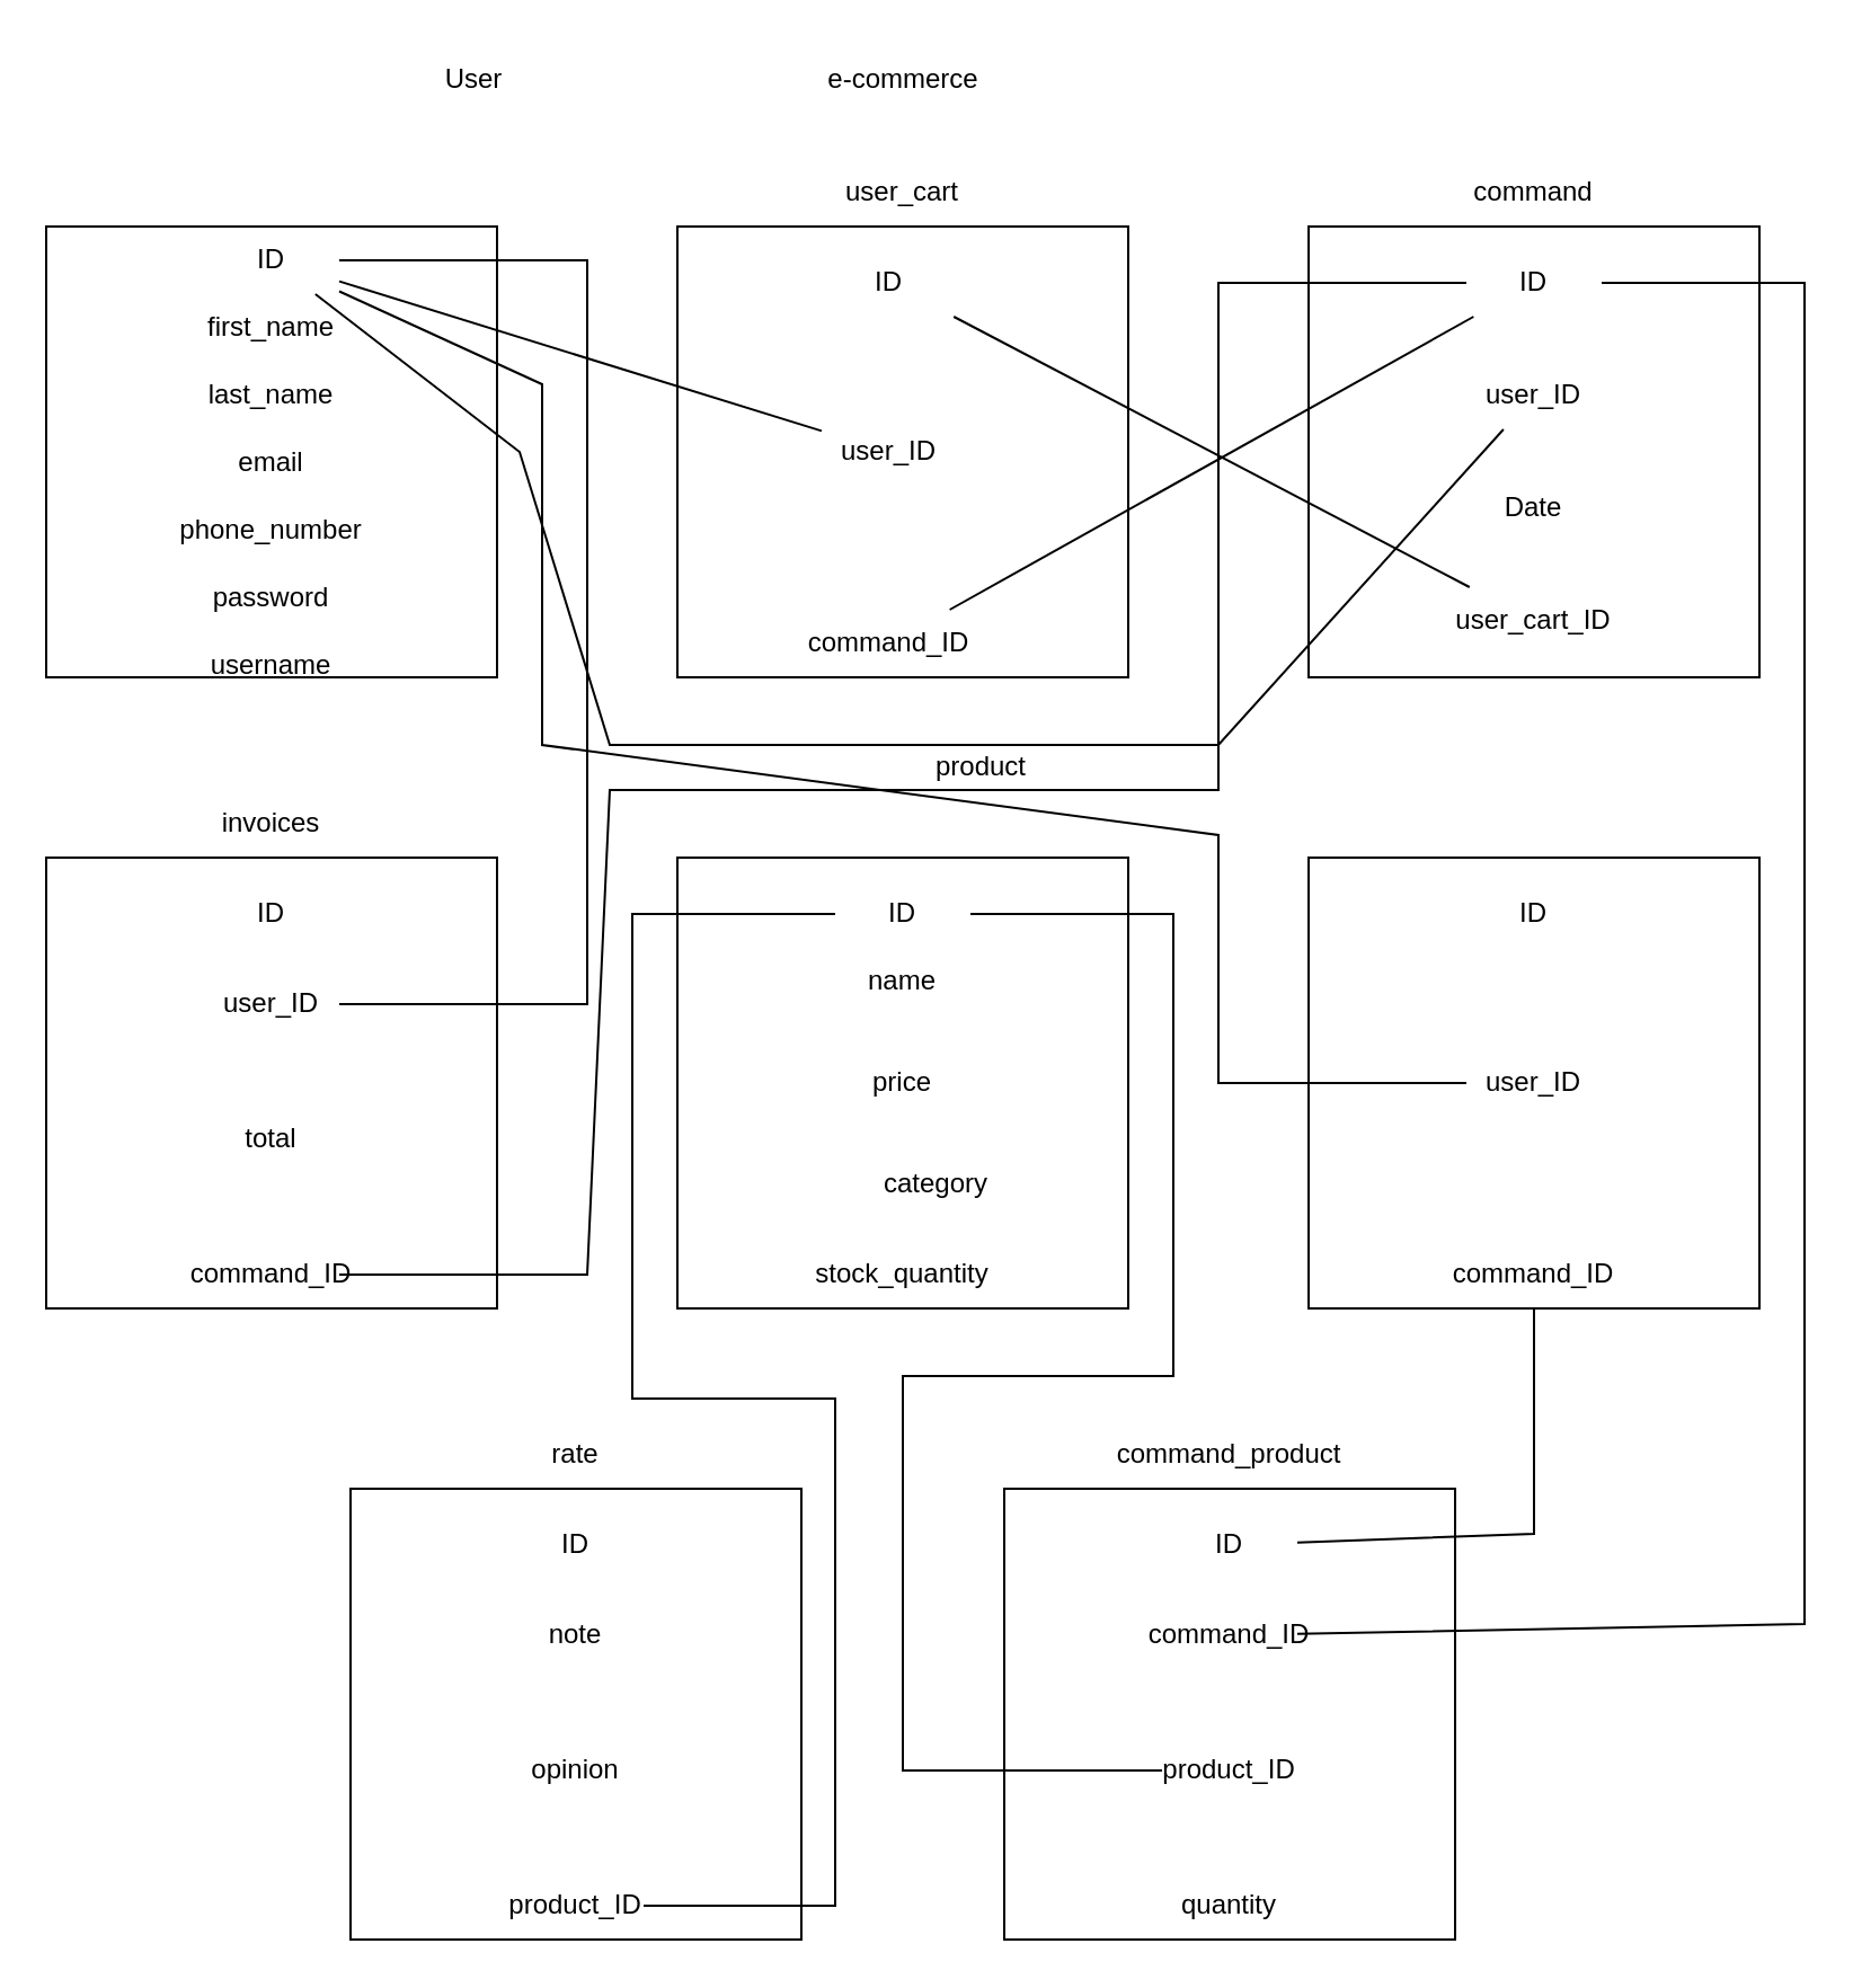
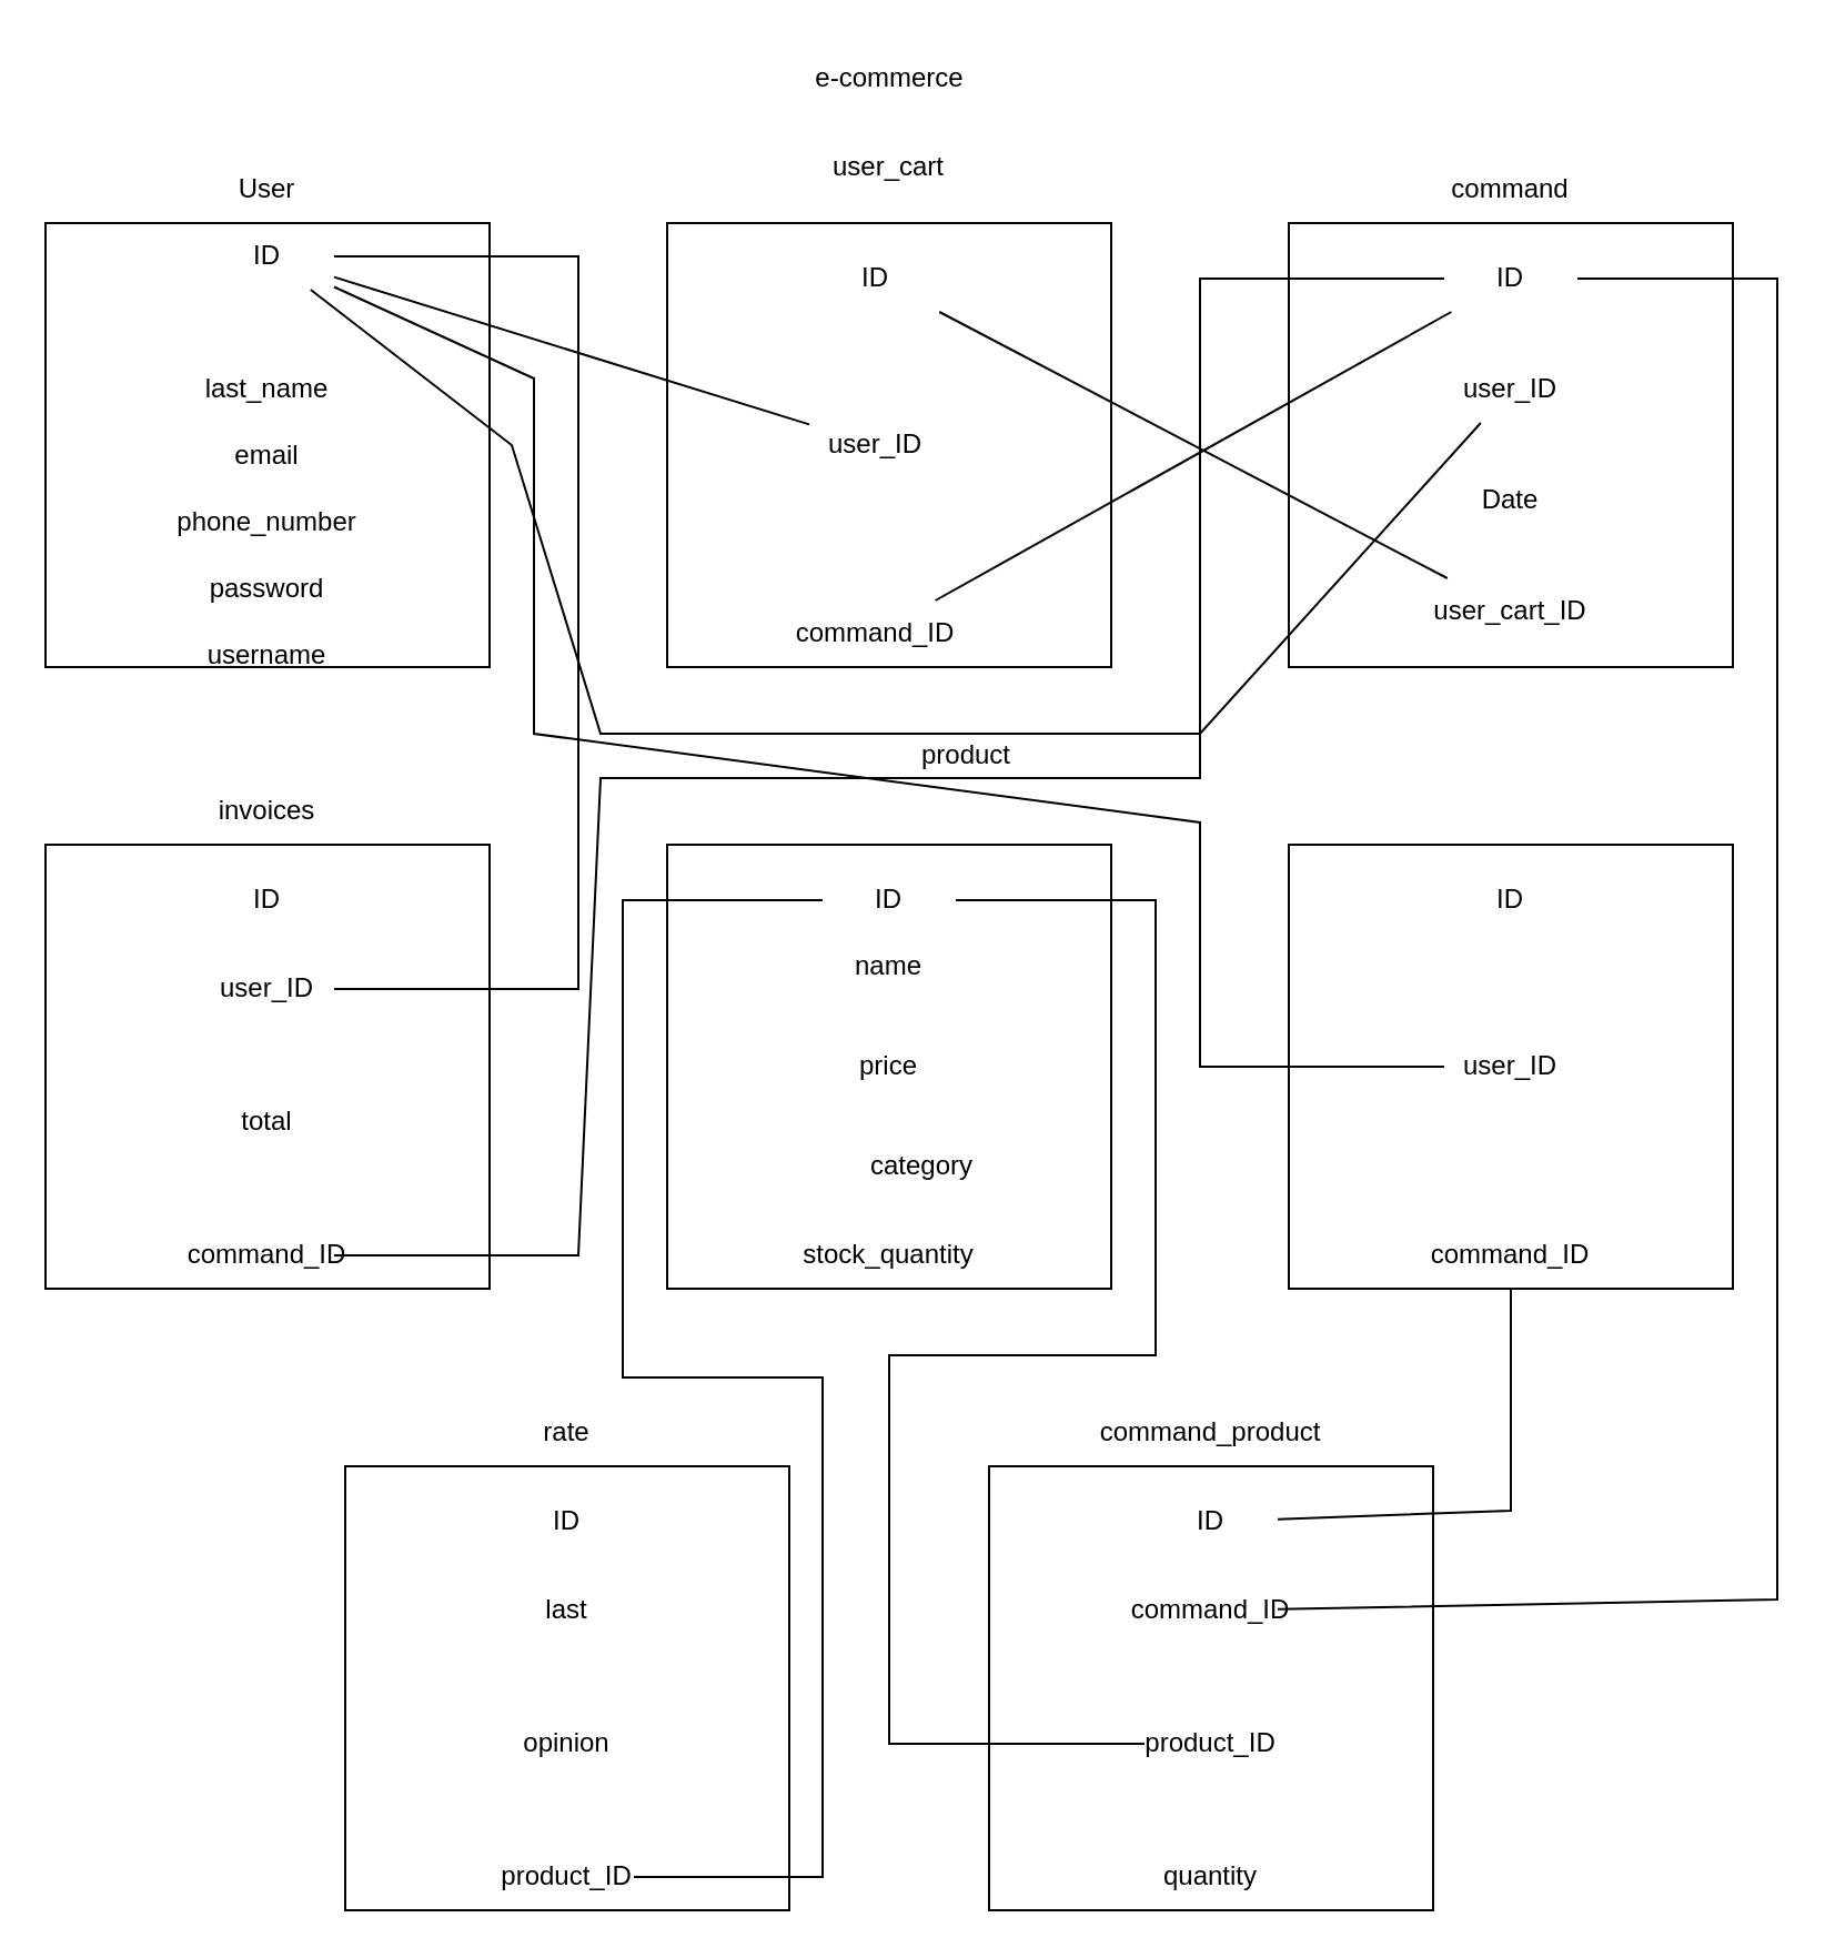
- <mxCell id="4" value="User" style="text;html=1;align=center;verticalAlign=middle;whiteSpace=wrap;rounded=0;" vertex="1" parent="1"><mxGeometry x="180" y="20" width="60" height="30" as="geometry" /></mxCell>
+ <mxCell id="4" value="User" style="text;html=1;align=center;verticalAlign=middle;whiteSpace=wrap;rounded=0;" vertex="1" parent="1"><mxGeometry x="90" y="70" width="60" height="30" as="geometry" /></mxCell>
- <mxCell id="7" value="user_cart" style="text;html=1;align=center;verticalAlign=middle;whiteSpace=wrap;rounded=0;" vertex="1" parent="1"><mxGeometry x="370" y="70" width="60" height="30" as="geometry" /></mxCell>
+ <mxCell id="7" value="user_cart" style="text;html=1;align=center;verticalAlign=middle;whiteSpace=wrap;rounded=0;" vertex="1" parent="1"><mxGeometry x="370" y="60" width="60" height="30" as="geometry" /></mxCell>
- <mxCell id="38" value="first_name" style="text;html=1;align=center;verticalAlign=middle;whiteSpace=wrap;rounded=0;" vertex="1" parent="1"><mxGeometry x="90" y="130" width="60" height="30" as="geometry" /></mxCell>
- <mxCell id="34" value="note" style="text;html=1;align=center;verticalAlign=middle;whiteSpace=wrap;rounded=0;" vertex="1" parent="1"><mxGeometry x="225" y="710" width="60" height="30" as="geometry" /></mxCell>
+ <mxCell id="34" value="last" style="text;html=1;align=center;verticalAlign=middle;whiteSpace=wrap;rounded=0;" vertex="1" parent="1"><mxGeometry x="225" y="710" width="60" height="30" as="geometry" /></mxCell>
